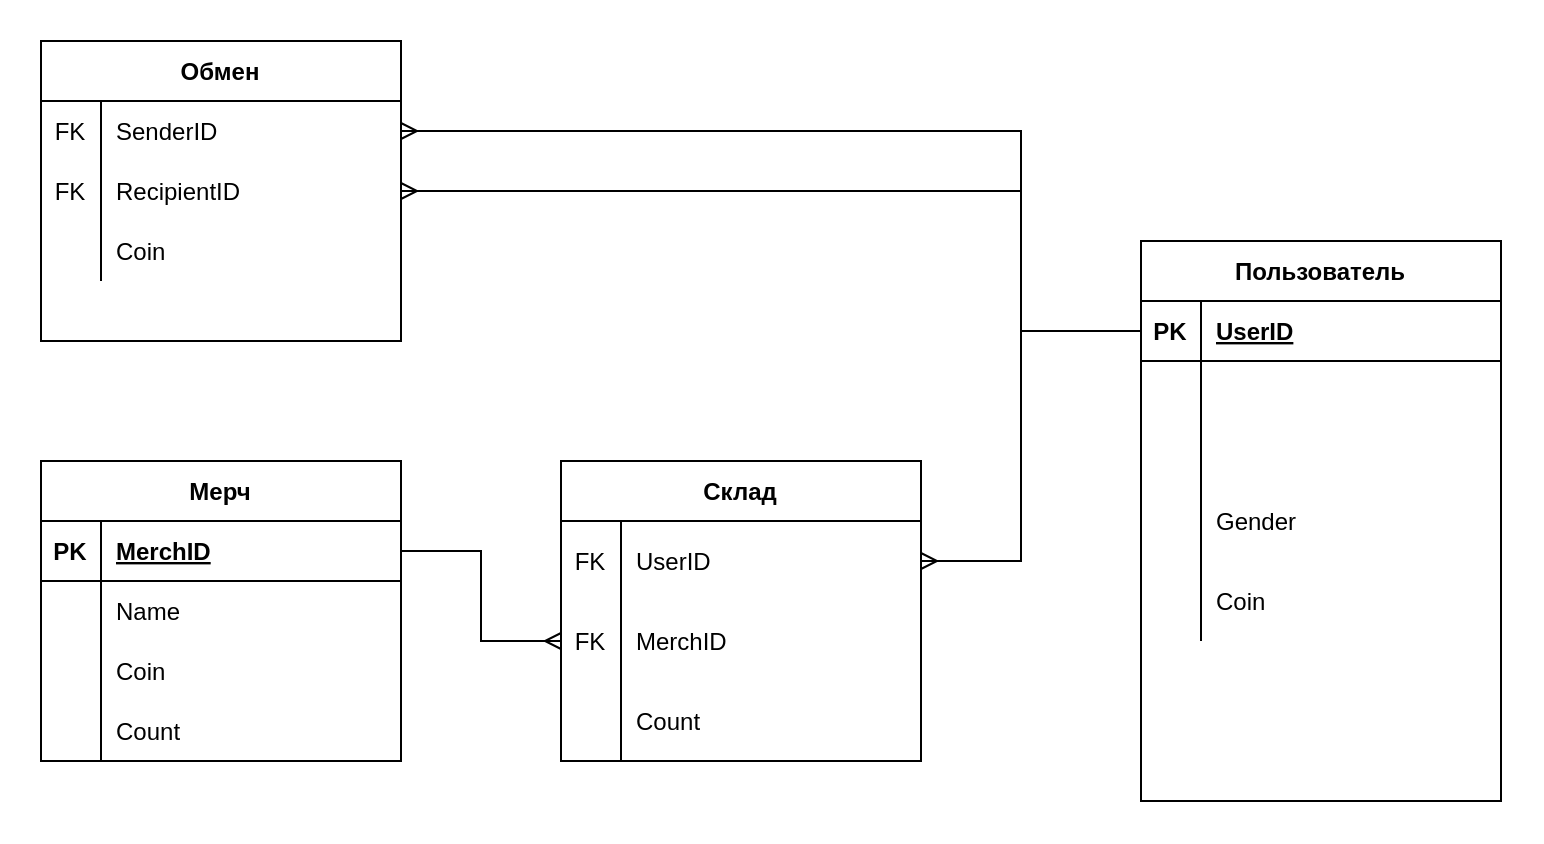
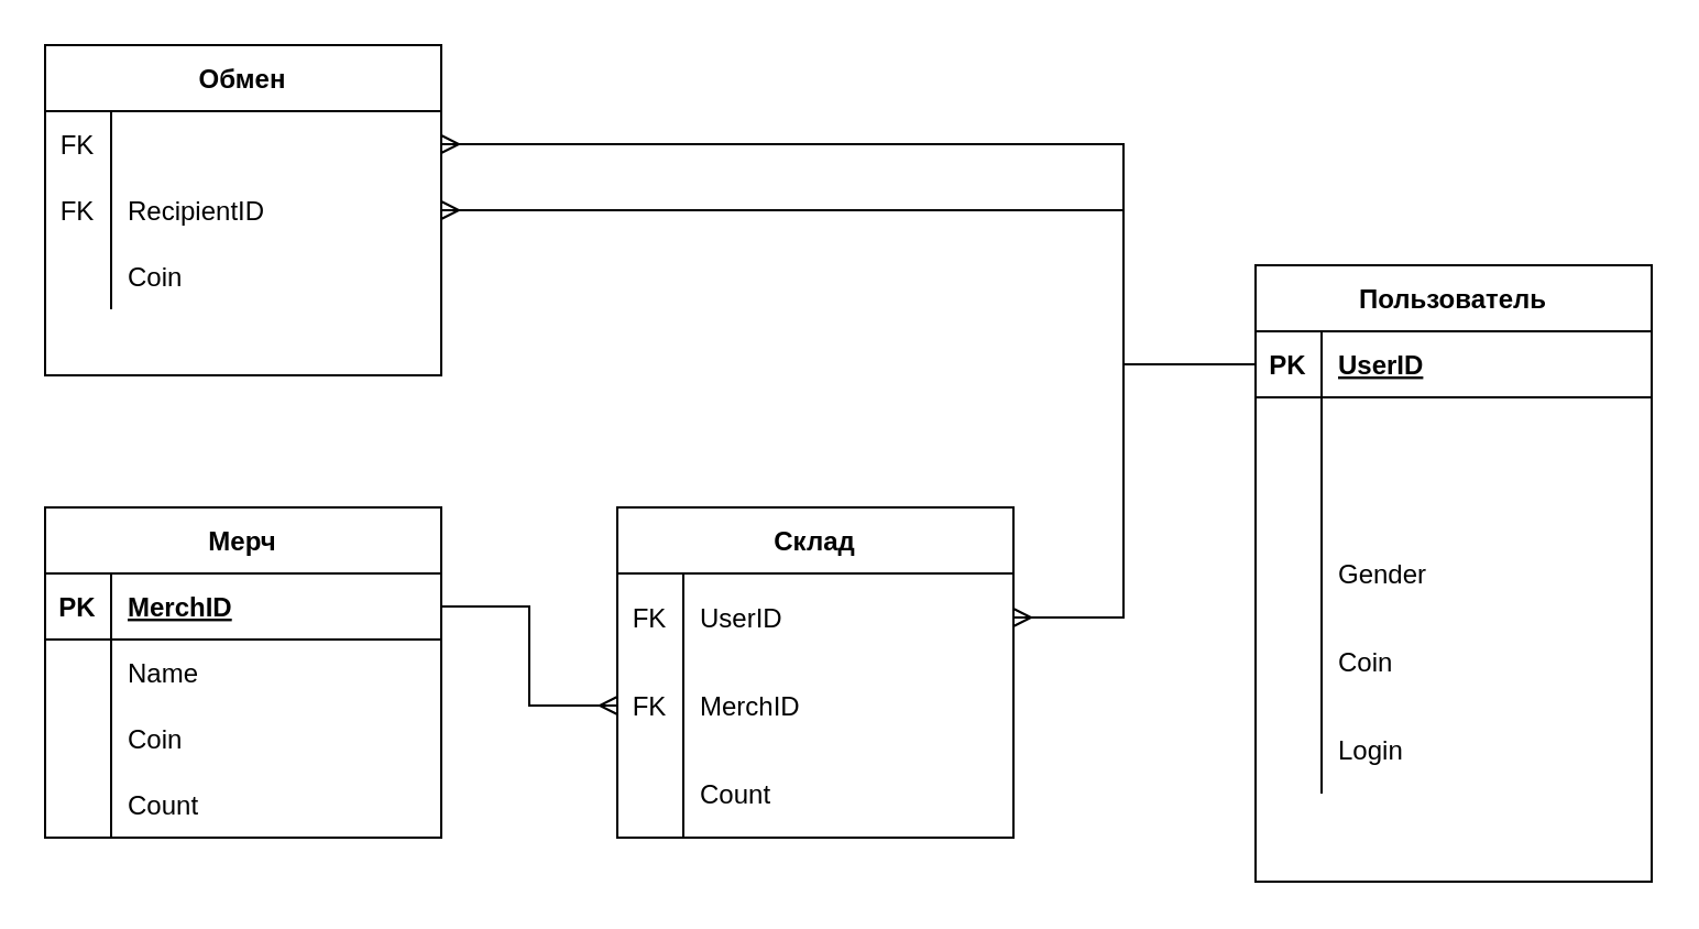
- <mxCell id="48" value="SenderID" style="shape=partialRectangle;connectable=0;fillColor=none;top=0;left=0;bottom=0;right=0;align=left;spacingLeft=6;overflow=hidden;" parent="46" vertex="1"><mxGeometry x="30" width="150" height="30" as="geometry"><mxRectangle width="150" height="30" as="alternateBounds" /></mxGeometry></mxCell>
+ <mxCell id="41" value="Login" style="shape=partialRectangle;connectable=0;fillColor=none;top=0;left=0;bottom=0;right=0;align=left;spacingLeft=6;overflow=hidden;" parent="39" vertex="1"><mxGeometry x="30" width="150" height="40" as="geometry"><mxRectangle width="150" height="40" as="alternateBounds" /></mxGeometry></mxCell>
